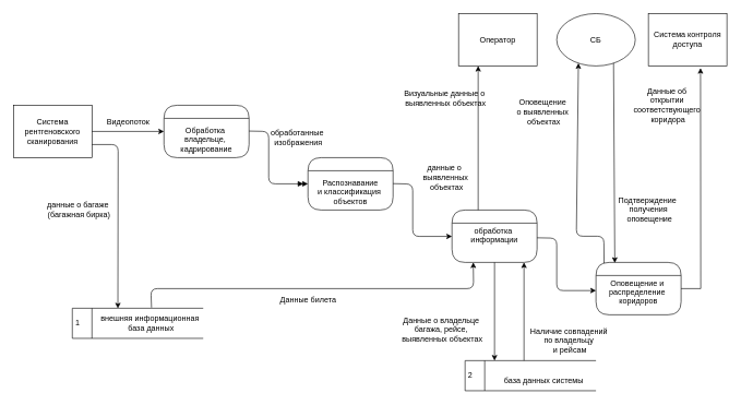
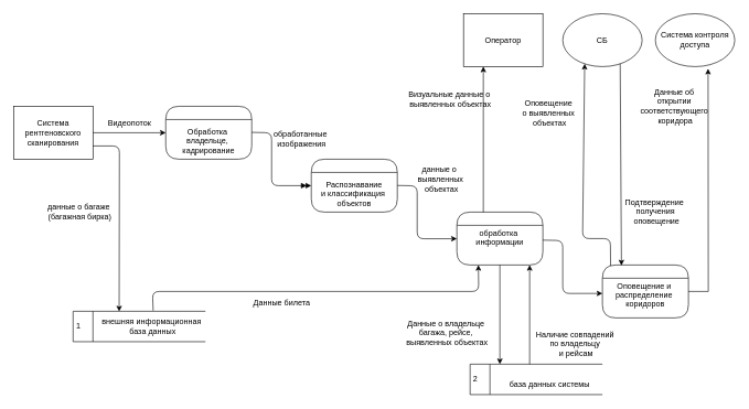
- <mxCell id="27" value="Система контроля доступа" style="html=1;dashed=0;whiteSpace=wrap;" vertex="1" parent="1"><mxGeometry x="990" y="20" width="120" height="80" as="geometry" /></mxCell>
+ <mxCell id="27" value="Система контроля доступа" style="ellipse;html=1;dashed=0;whiteSpace=wrap;" vertex="1" parent="1"><mxGeometry x="990" y="20" width="120" height="80" as="geometry" /></mxCell>
- <mxCell id="26" value="данные о&amp;nbsp;&lt;div&gt;выявленных&lt;div&gt;&amp;nbsp;объектах&lt;/div&gt;&lt;/div&gt;" style="text;html=1;align=center;verticalAlign=middle;resizable=0;points=[];autosize=1;strokeColor=none;fillColor=none;" vertex="1" parent="1"><mxGeometry x="635" y="240" width="90" height="60" as="geometry" /></mxCell>
+ <mxCell id="26" value="данные о&amp;nbsp;&lt;div&gt;выявленных&lt;div&gt;&amp;nbsp;объектах&lt;/div&gt;&lt;/div&gt;" style="text;html=1;align=center;verticalAlign=middle;resizable=0;points=[];autosize=1;strokeColor=none;fillColor=none;" vertex="1" parent="1"><mxGeometry x="620" y="240" width="90" height="60" as="geometry" /></mxCell>
- <mxCell id="17" value="Данные билета" style="text;html=1;align=center;verticalAlign=middle;resizable=0;points=[];autosize=1;strokeColor=none;fillColor=none;" vertex="1" parent="1"><mxGeometry x="415" y="443" width="110" height="30" as="geometry" /></mxCell>
+ <mxCell id="17" value="Данные билета" style="text;html=1;align=center;verticalAlign=middle;resizable=0;points=[];autosize=1;strokeColor=none;fillColor=none;" vertex="1" parent="1"><mxGeometry x="370" y="443" width="110" height="30" as="geometry" /></mxCell>
